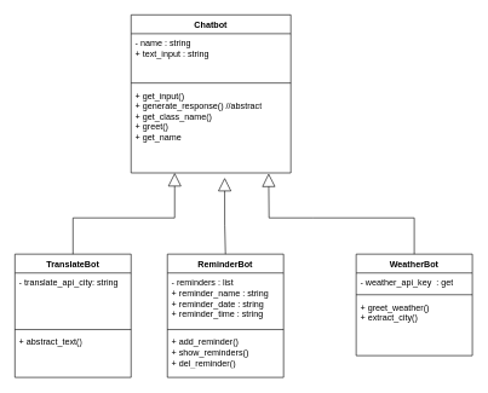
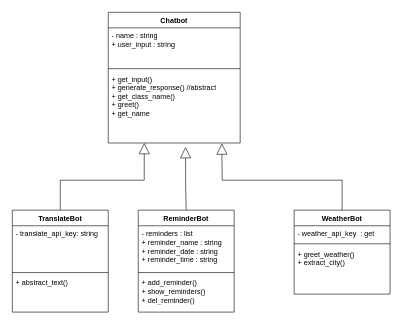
- <mxCell id="3" value="- name : string&lt;br&gt;+ text_input : string" style="text;strokeColor=none;fillColor=none;align=left;verticalAlign=top;spacingLeft=4;spacingRight=4;overflow=hidden;rotatable=0;points=[[0,0.5],[1,0.5]];portConstraint=eastwest;whiteSpace=wrap;html=1;" parent="2" vertex="1"><mxGeometry y="26" width="220" height="64" as="geometry" /></mxCell>
+ <mxCell id="3" value="- name : string&lt;br&gt;+ user_input : string" style="text;strokeColor=none;fillColor=none;align=left;verticalAlign=top;spacingLeft=4;spacingRight=4;overflow=hidden;rotatable=0;points=[[0,0.5],[1,0.5]];portConstraint=eastwest;whiteSpace=wrap;html=1;" parent="2" vertex="1"><mxGeometry y="26" width="220" height="64" as="geometry" /></mxCell>
- <mxCell id="17" value="- translate_api_city: string&lt;br&gt;" style="text;strokeColor=none;fillColor=none;align=left;verticalAlign=top;spacingLeft=4;spacingRight=4;overflow=hidden;rotatable=0;points=[[0,0.5],[1,0.5]];portConstraint=eastwest;whiteSpace=wrap;html=1;" vertex="1" parent="16"><mxGeometry y="26" width="160" height="74" as="geometry" /></mxCell>
+ <mxCell id="17" value="- translate_api_key: string&lt;br&gt;" style="text;strokeColor=none;fillColor=none;align=left;verticalAlign=top;spacingLeft=4;spacingRight=4;overflow=hidden;rotatable=0;points=[[0,0.5],[1,0.5]];portConstraint=eastwest;whiteSpace=wrap;html=1;" vertex="1" parent="16"><mxGeometry y="26" width="160" height="74" as="geometry" /></mxCell>
